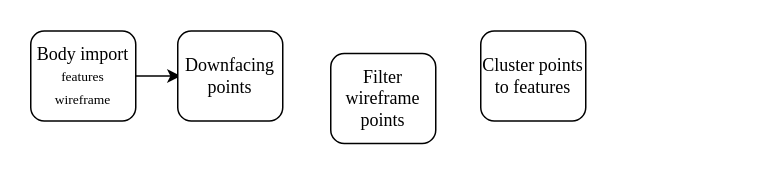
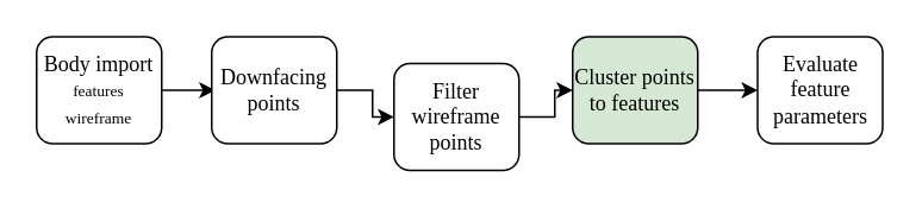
+ <mxCell id="5" value="" style="edgeStyle=orthogonalEdgeStyle;rounded=0;orthogonalLoop=1;jettySize=auto;html=1;verticalAlign=middle;" edge="1" parent="1" source="9" target="4"><mxGeometry relative="1" as="geometry" /></mxCell>
- <mxCell id="7" value="Cluster points to features" style="rounded=1;whiteSpace=wrap;html=1;fontFamily=Times New Roman;verticalAlign=middle;" vertex="1" parent="1"><mxGeometry x="320" y="20" width="70" height="60" as="geometry" /></mxCell>
+ <mxCell id="7" value="Cluster points to features" style="rounded=1;whiteSpace=wrap;html=1;fontFamily=Times New Roman;verticalAlign=middle;fillColor=#d5e8d4;" vertex="1" parent="1"><mxGeometry x="320" y="20" width="70" height="60" as="geometry" /></mxCell>
+ <mxCell id="6" value="" style="edgeStyle=orthogonalEdgeStyle;rounded=0;orthogonalLoop=1;jettySize=auto;html=1;verticalAlign=middle;" edge="1" parent="1" source="7" target="8"><mxGeometry relative="1" as="geometry" /></mxCell>
+ <mxCell id="8" value="Evaluate feature parameters" style="rounded=1;whiteSpace=wrap;html=1;fontFamily=Times New Roman;verticalAlign=middle;" vertex="1" parent="1"><mxGeometry x="423.5" y="20" width="70" height="60" as="geometry" /></mxCell>
+ <mxCell id="3" value="" style="edgeStyle=orthogonalEdgeStyle;rounded=0;orthogonalLoop=1;jettySize=auto;html=1;verticalAlign=middle;" edge="1" parent="1" source="4" target="7"><mxGeometry relative="1" as="geometry" /></mxCell>
